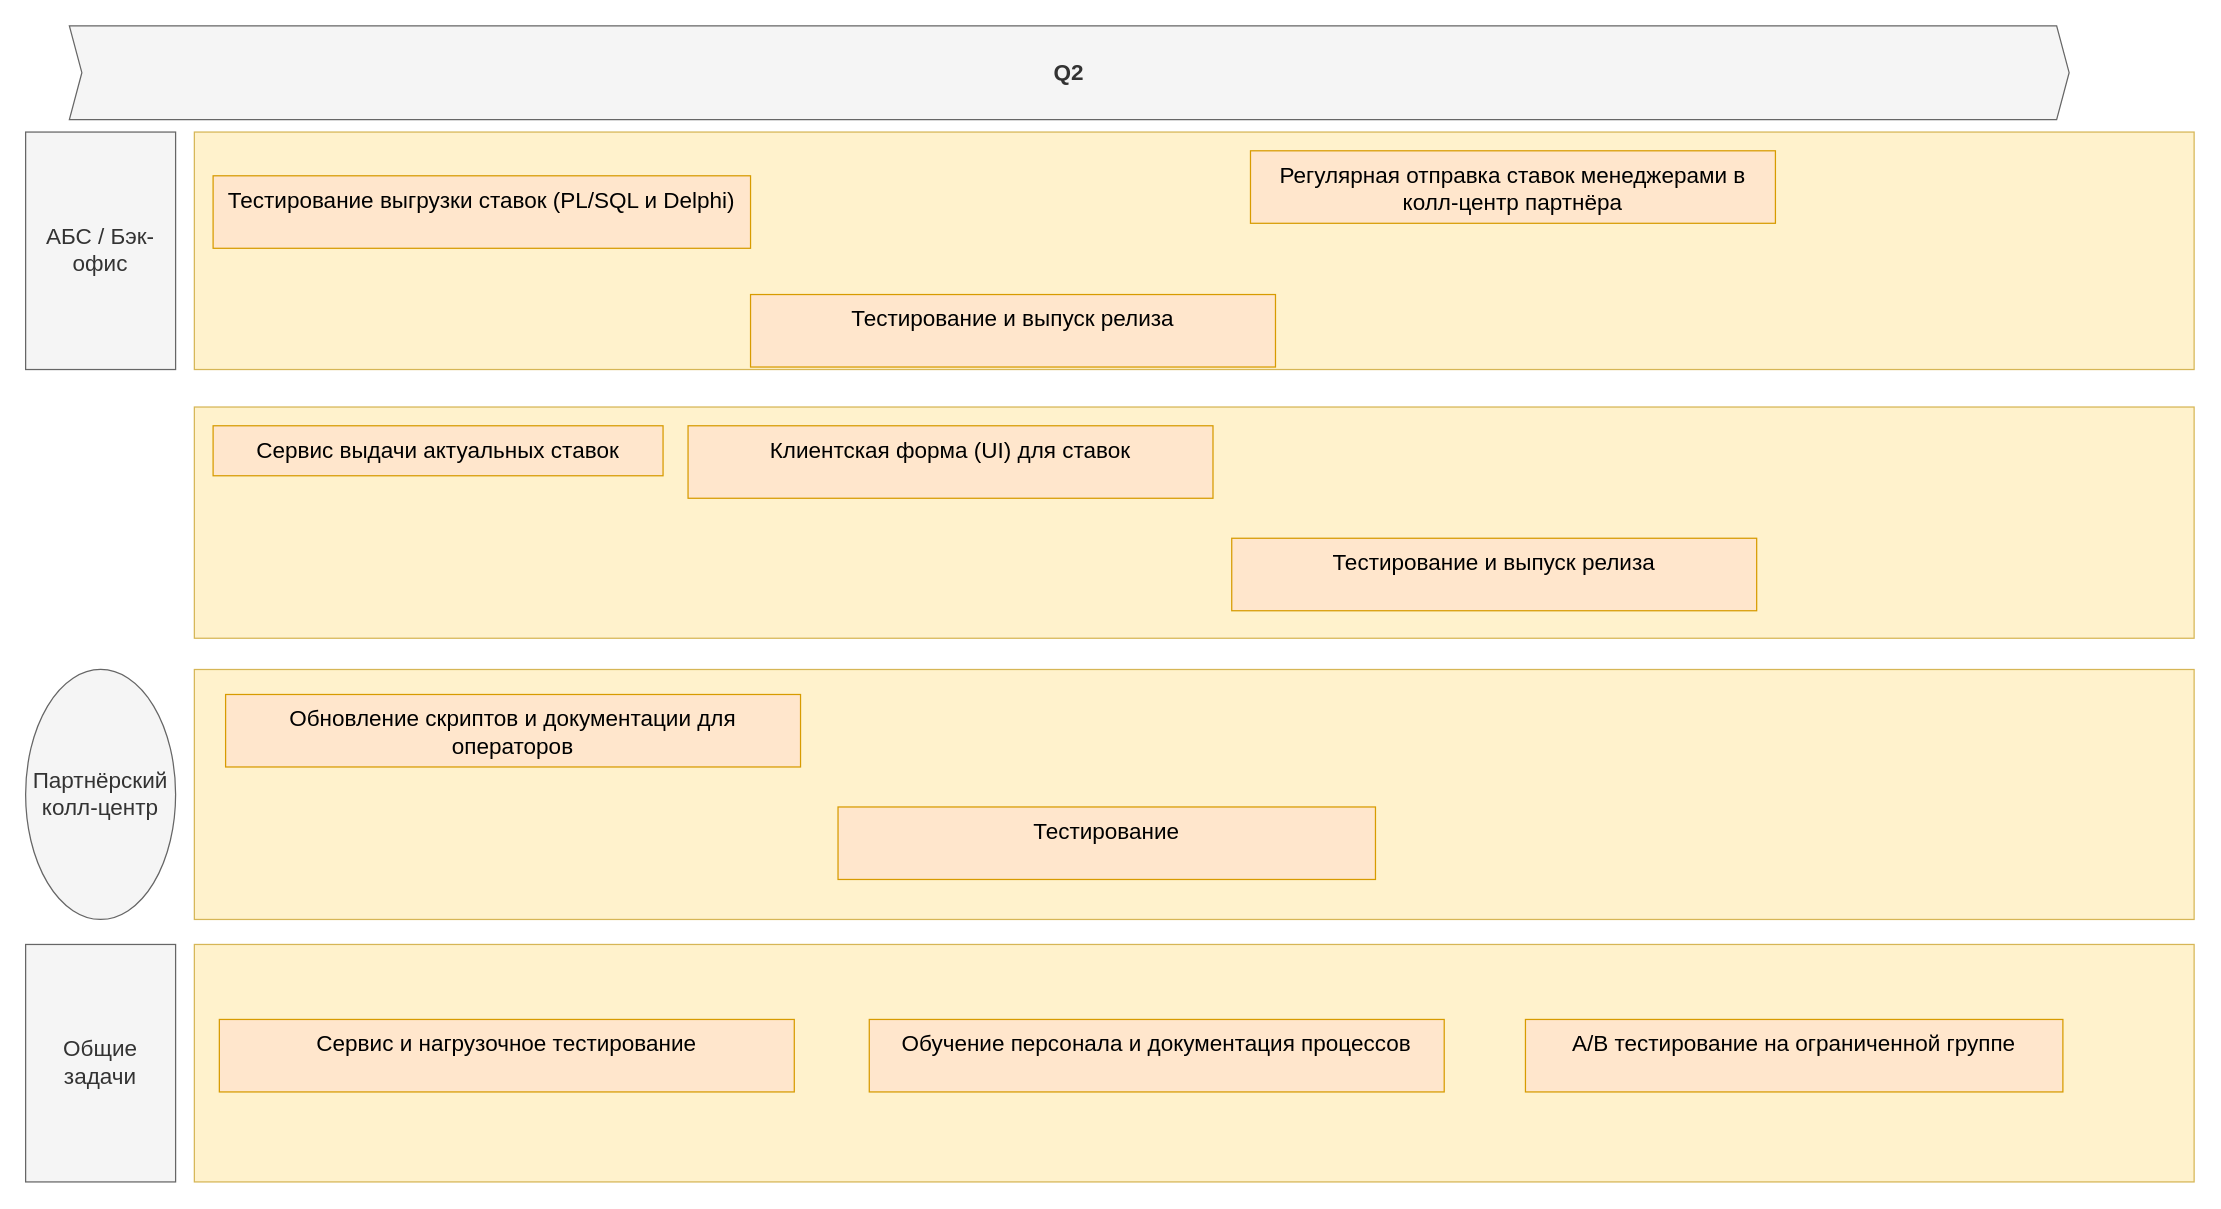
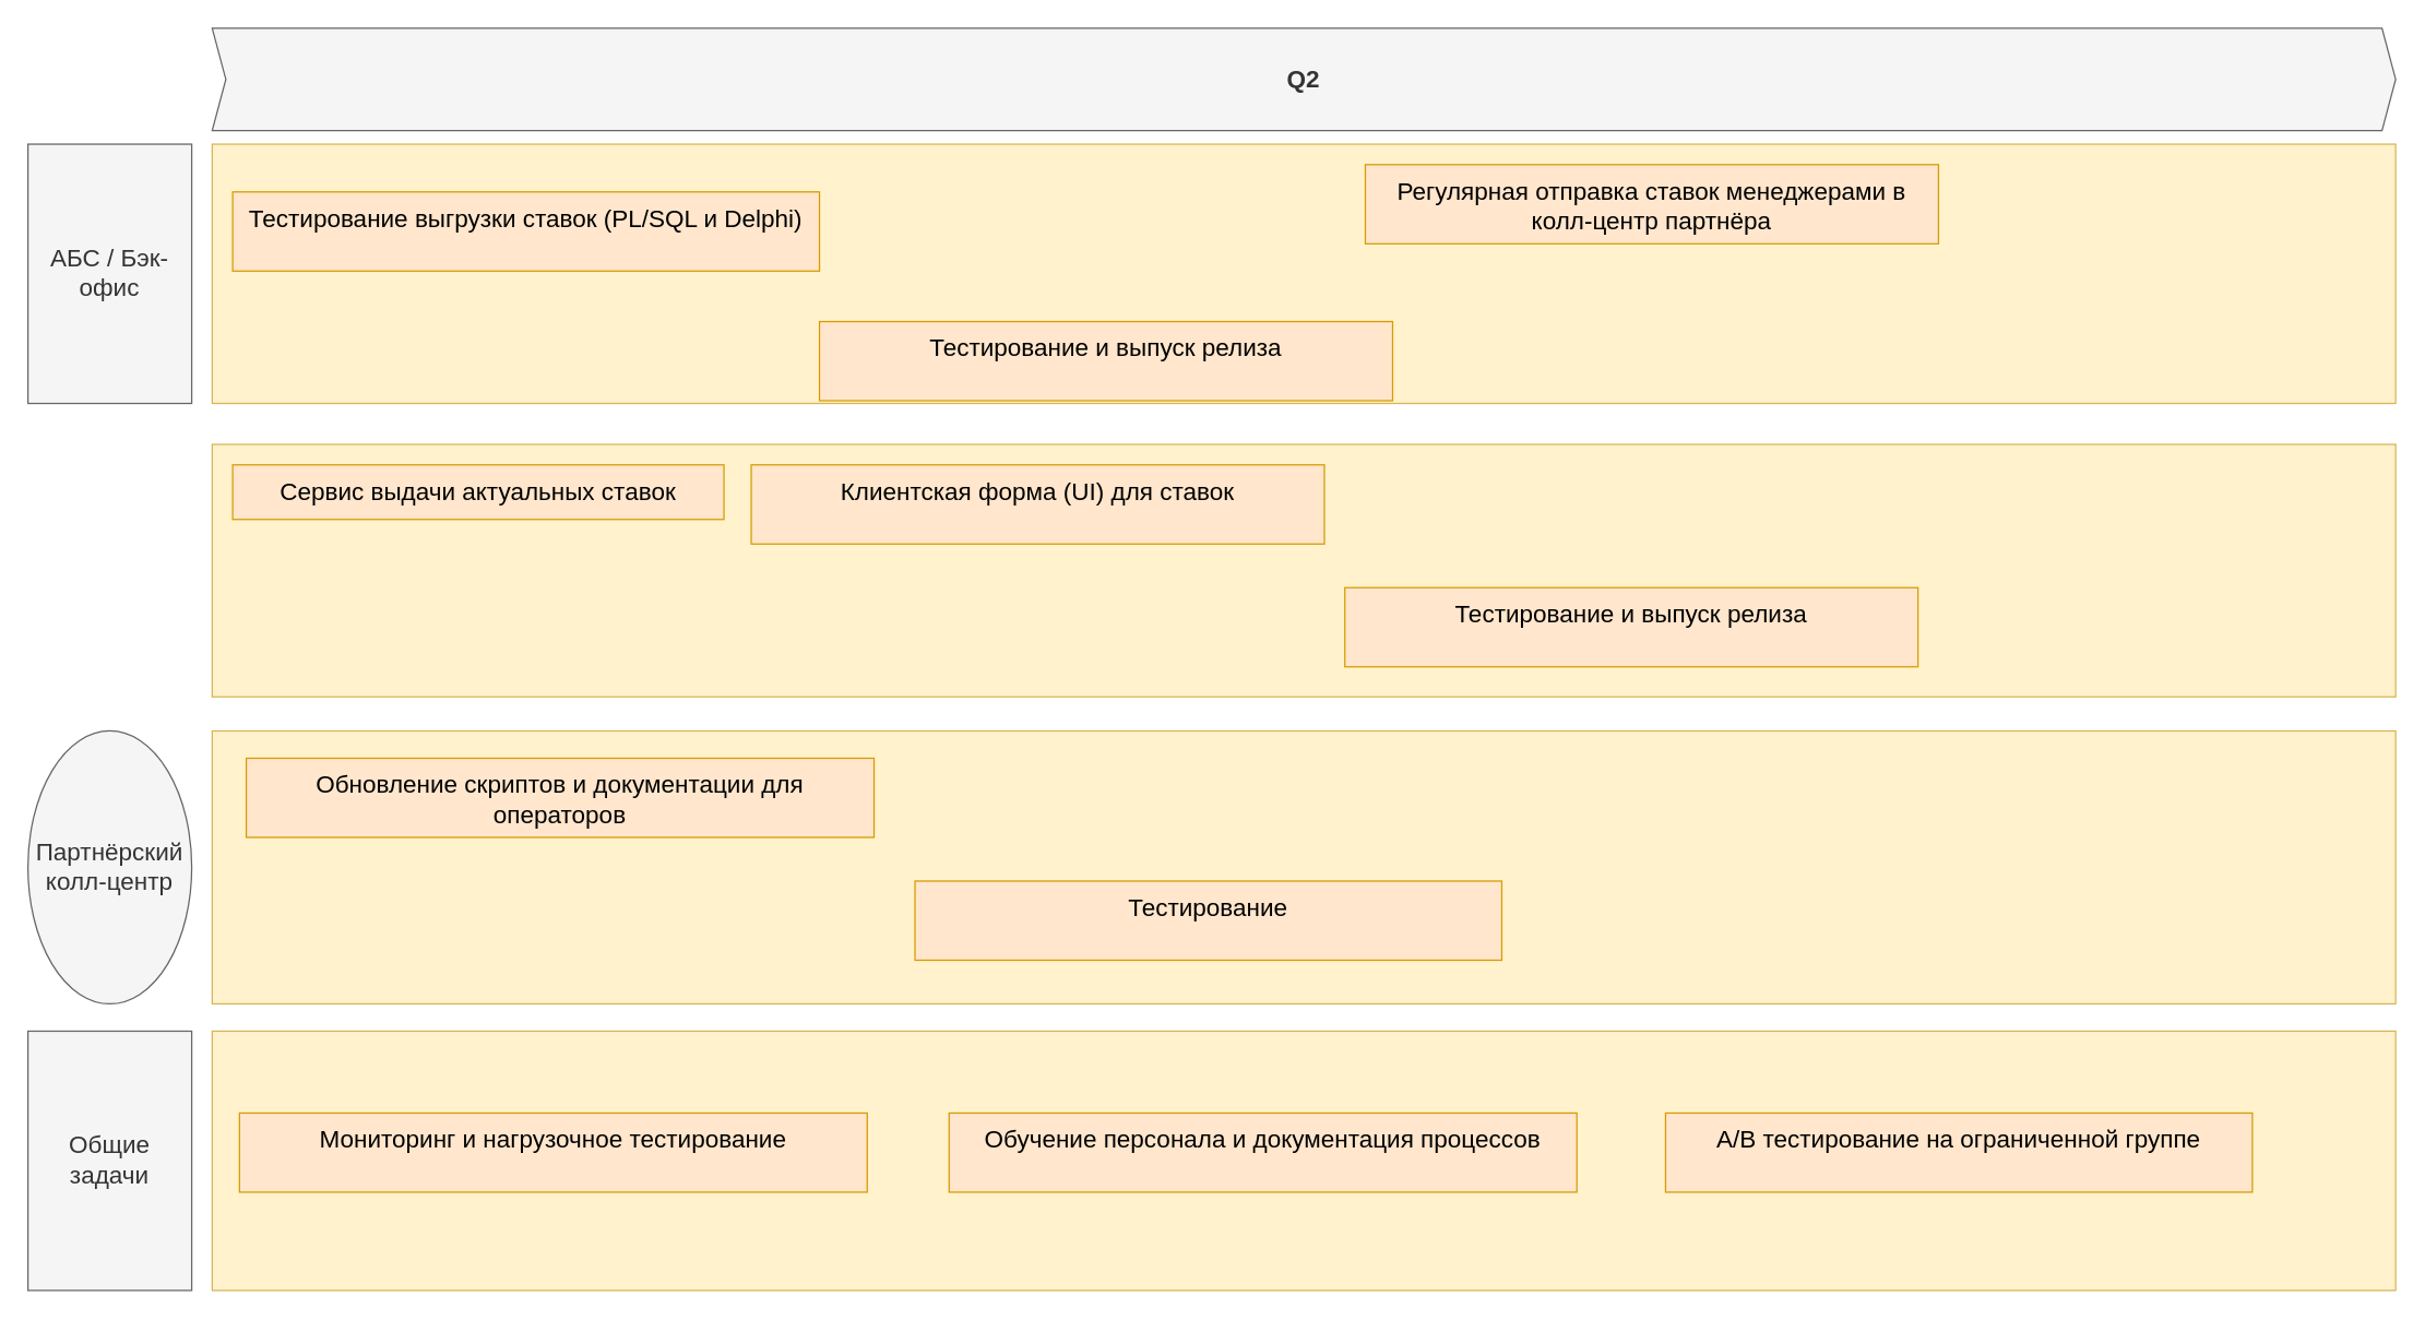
- <mxCell id="6" value="Q2" style="shape=step;perimeter=stepPerimeter;whiteSpace=wrap;html=1;fixedSize=1;size=10;fontSize=18;fontStyle=1;align=center;rounded=0;fillColor=#f5f5f5;fontColor=#333333;strokeColor=#666666;" vertex="1" parent="1"><mxGeometry x="55" y="20" width="1600" height="75" as="geometry" /></mxCell>
+ <mxCell id="6" value="Q2" style="shape=step;perimeter=stepPerimeter;whiteSpace=wrap;html=1;fixedSize=1;size=10;fontSize=18;fontStyle=1;align=center;rounded=0;fillColor=#f5f5f5;fontColor=#333333;strokeColor=#666666;" vertex="1" parent="1"><mxGeometry x="155" y="20" width="1600" height="75" as="geometry" /></mxCell>
- <mxCell id="19" value="Сервис и нагрузочное тестирование" style="shape=rect;fillColor=#ffe6cc;strokeColor=#d79b00;fontSize=18;html=1;whiteSpace=wrap;align=center;verticalAlign=top;spacing=5;rounded=0;" vertex="1" parent="1"><mxGeometry x="175" y="815" width="460" height="58" as="geometry" /></mxCell>
+ <mxCell id="19" value="Мониторинг и нагрузочное тестирование" style="shape=rect;fillColor=#ffe6cc;strokeColor=#d79b00;fontSize=18;html=1;whiteSpace=wrap;align=center;verticalAlign=top;spacing=5;rounded=0;" vertex="1" parent="1"><mxGeometry x="175" y="815" width="460" height="58" as="geometry" /></mxCell>
